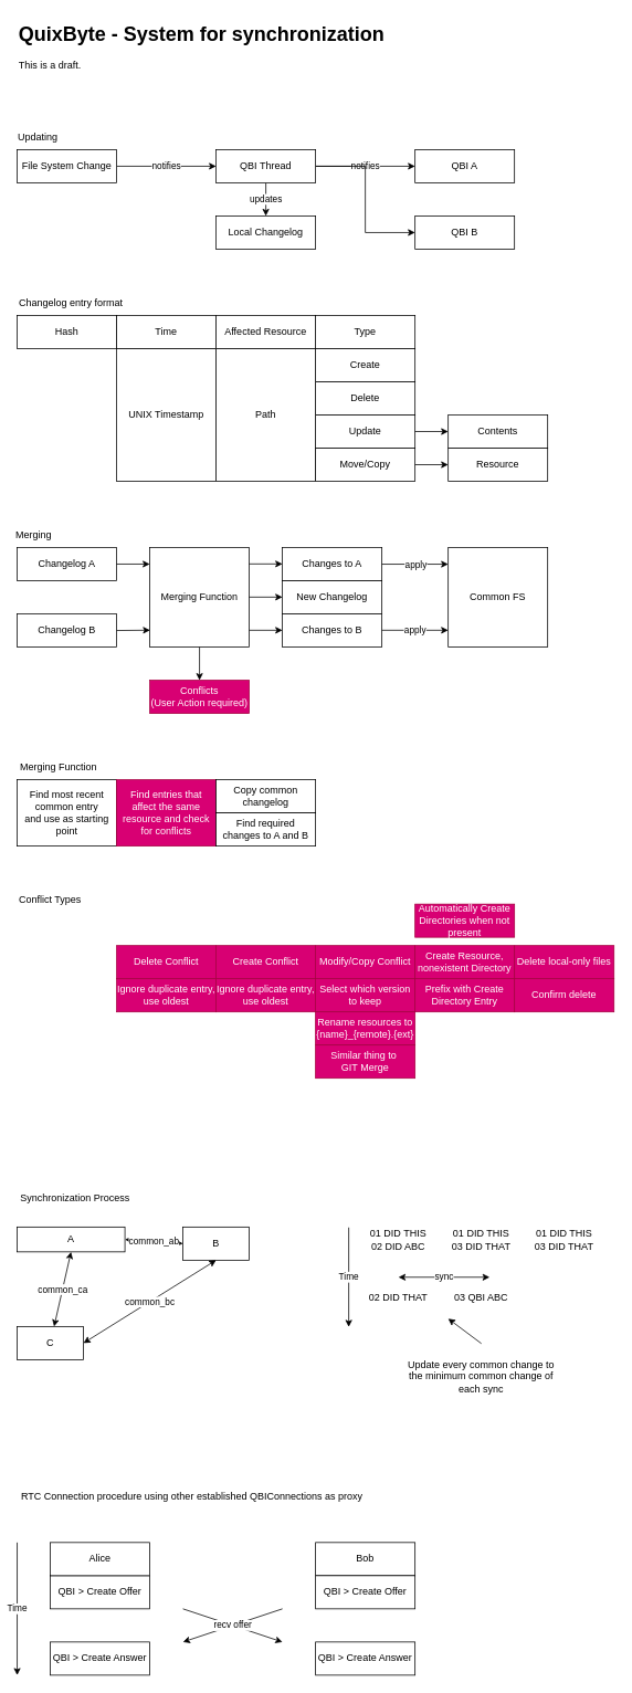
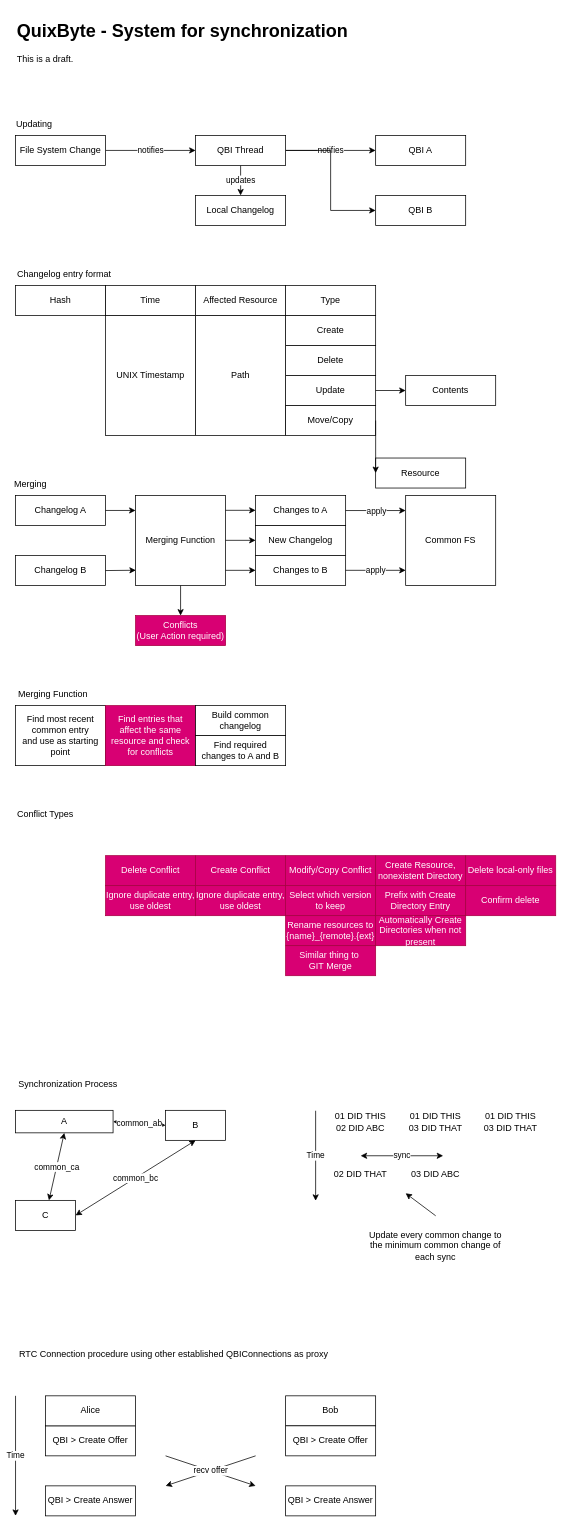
- <mxCell id="24" value="Resource" style="rounded=0;whiteSpace=wrap;html=1;" parent="1" vertex="1"><mxGeometry x="540" y="540" width="120" height="40" as="geometry" /></mxCell>
+ <mxCell id="24" value="Resource" style="rounded=0;whiteSpace=wrap;html=1;" parent="1" vertex="1"><mxGeometry x="500" y="610" width="120" height="40" as="geometry" /></mxCell>
- <mxCell id="45" value="Copy common changelog" style="rounded=0;whiteSpace=wrap;html=1;" parent="1" vertex="1"><mxGeometry x="260" y="940" width="120" height="40" as="geometry" /></mxCell>
+ <mxCell id="45" value="Build common changelog" style="rounded=0;whiteSpace=wrap;html=1;" parent="1" vertex="1"><mxGeometry x="260" y="940" width="120" height="40" as="geometry" /></mxCell>
- <mxCell id="57" value="Automatically Create Directories when not present" style="rounded=0;whiteSpace=wrap;html=1;fillColor=#d80073;fontColor=#ffffff;strokeColor=#A50040;" parent="1" vertex="1"><mxGeometry x="500" y="1090" width="120" height="40" as="geometry" /></mxCell>
+ <mxCell id="57" value="Automatically Create Directories when not present" style="rounded=0;whiteSpace=wrap;html=1;fillColor=#d80073;fontColor=#ffffff;strokeColor=#A50040;" parent="1" vertex="1"><mxGeometry x="500" y="1220" width="120" height="40" as="geometry" /></mxCell>
- <mxCell id="74" value="03 QBI ABC" style="text;html=1;align=center;verticalAlign=middle;whiteSpace=wrap;rounded=0;" vertex="1" parent="1"><mxGeometry x="540" y="1550" width="80" height="30" as="geometry" /></mxCell>
+ <mxCell id="74" value="03 DID ABC" style="text;html=1;align=center;verticalAlign=middle;whiteSpace=wrap;rounded=0;" vertex="1" parent="1"><mxGeometry x="540" y="1550" width="80" height="30" as="geometry" /></mxCell>
